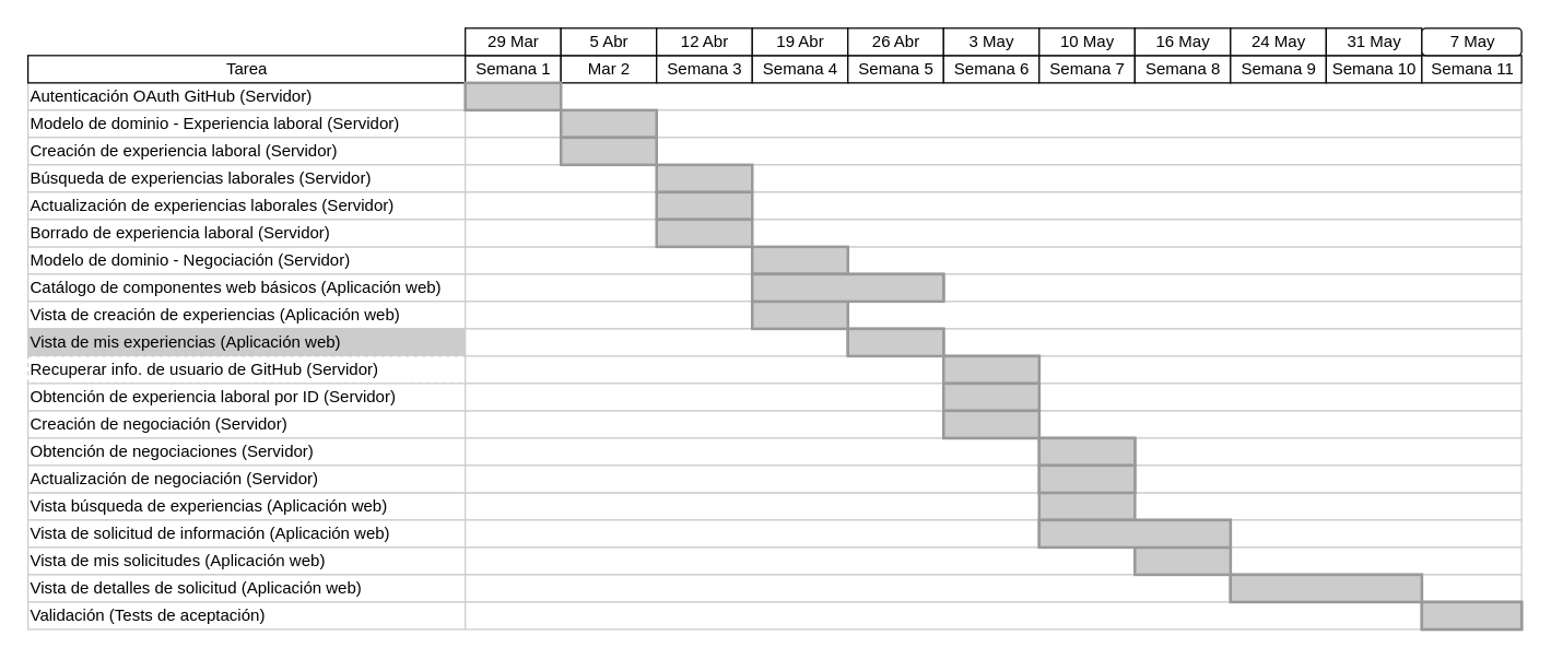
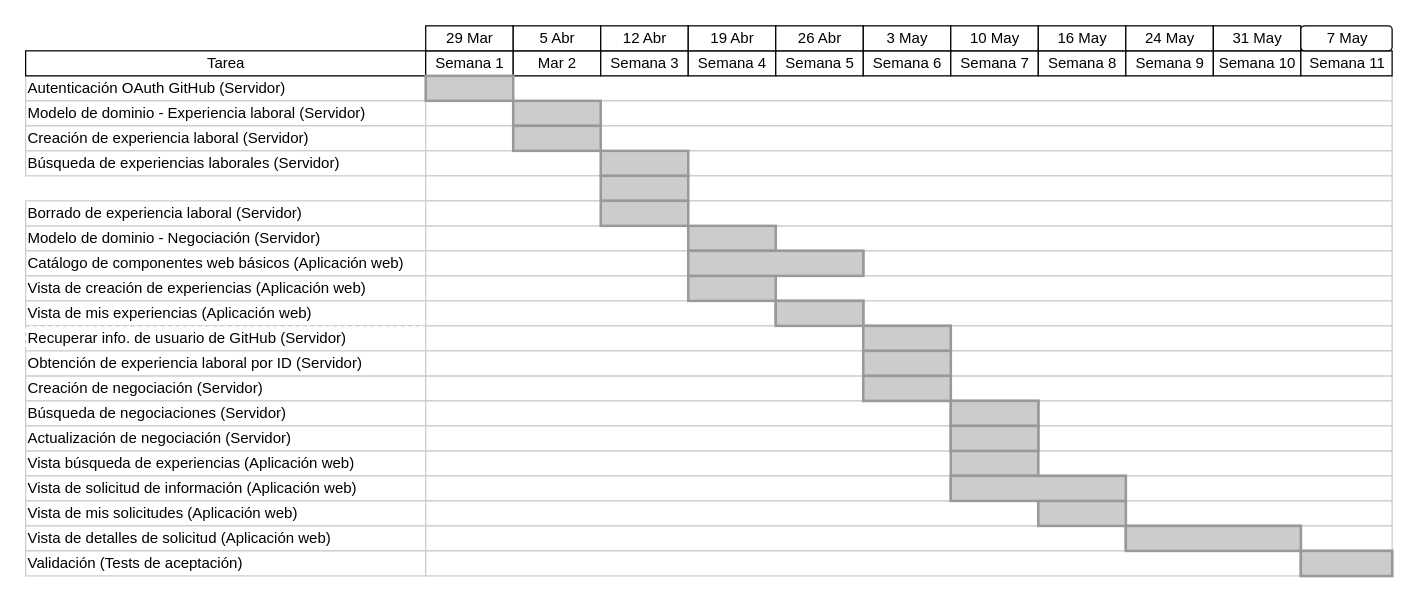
- <mxCell id="6" value="Actualización de experiencias laborales (Servidor)" style="align=left;strokeColor=#CCCCCC;html=1;" parent="1" vertex="1"><mxGeometry x="20" y="140" width="320.0" height="20" as="geometry" /></mxCell>
- <mxCell id="51" value="Vista de mis experiencias (Aplicación web)" style="align=left;strokeColor=#CCCCCC;html=1;fillColor=#cccccc;" parent="1" vertex="1"><mxGeometry x="20" y="240" width="320.0" height="20" as="geometry" /></mxCell>
+ <mxCell id="51" value="Vista de mis experiencias (Aplicación web)" style="align=left;strokeColor=#CCCCCC;html=1;" parent="1" vertex="1"><mxGeometry x="20" y="240" width="320.0" height="20" as="geometry" /></mxCell>
- <mxCell id="39" value="Obtención de negociaciones (Servidor)" style="align=left;strokeColor=#CCCCCC;html=1;" parent="1" vertex="1"><mxGeometry x="20" y="320" width="320.0" height="20" as="geometry" /></mxCell>
+ <mxCell id="39" value="Búsqueda de negociaciones (Servidor)" style="align=left;strokeColor=#CCCCCC;html=1;" parent="1" vertex="1"><mxGeometry x="20" y="320" width="320.0" height="20" as="geometry" /></mxCell>
